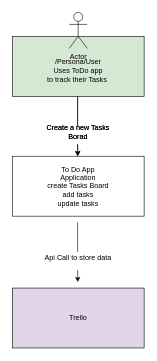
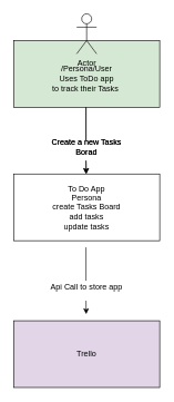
- <mxCell id="2" value="To Do App&lt;br&gt;Application&lt;br&gt;create Tasks Board&lt;br&gt;add tasks&lt;br&gt;update tasks" style="rounded=0;whiteSpace=wrap;html=1;" parent="1" vertex="1"><mxGeometry x="20" y="260" width="220" height="100" as="geometry" /></mxCell>
+ <mxCell id="2" value="To Do App&lt;br&gt;Persona&lt;br&gt;create Tasks Board&lt;br&gt;add tasks&lt;br&gt;update tasks" style="rounded=0;whiteSpace=wrap;html=1;" parent="1" vertex="1"><mxGeometry x="20" y="260" width="220" height="100" as="geometry" /></mxCell>
- <mxCell id="13" value="Api Call to store data" style="text;html=1;strokeColor=none;fillColor=none;align=center;verticalAlign=middle;whiteSpace=wrap;rounded=0;" parent="1" vertex="1"><mxGeometry x="65" y="420" width="130" height="20" as="geometry" /></mxCell>
+ <mxCell id="13" value="Api Call to store app" style="text;html=1;strokeColor=none;fillColor=none;align=center;verticalAlign=middle;whiteSpace=wrap;rounded=0;" parent="1" vertex="1"><mxGeometry x="65" y="420" width="130" height="20" as="geometry" /></mxCell>
